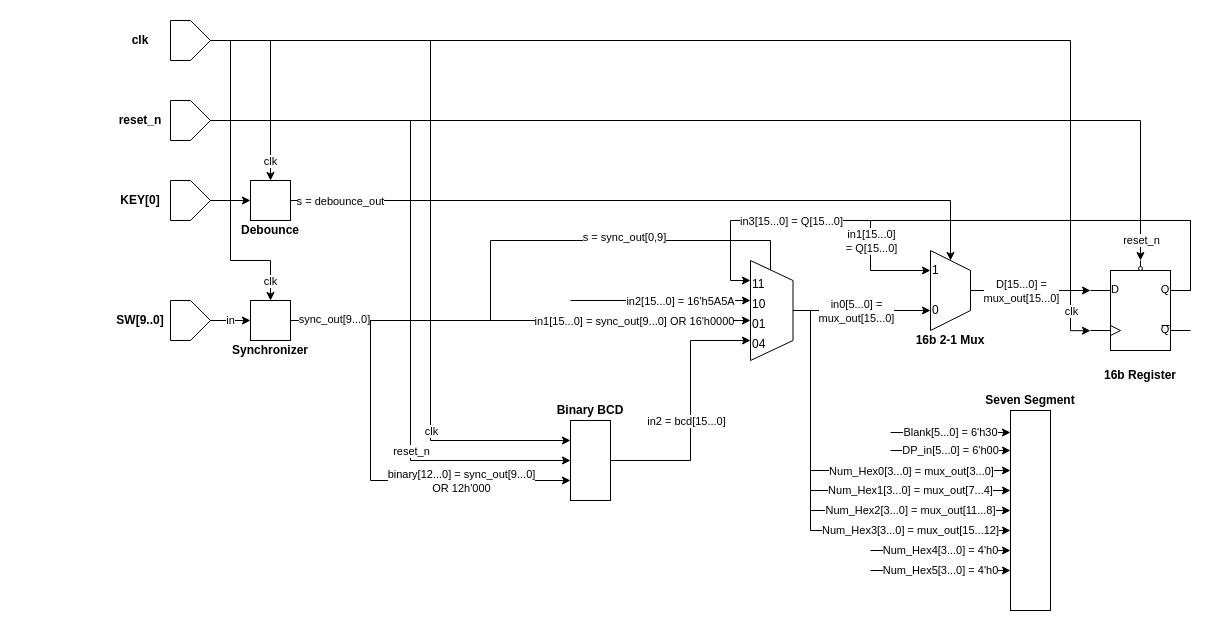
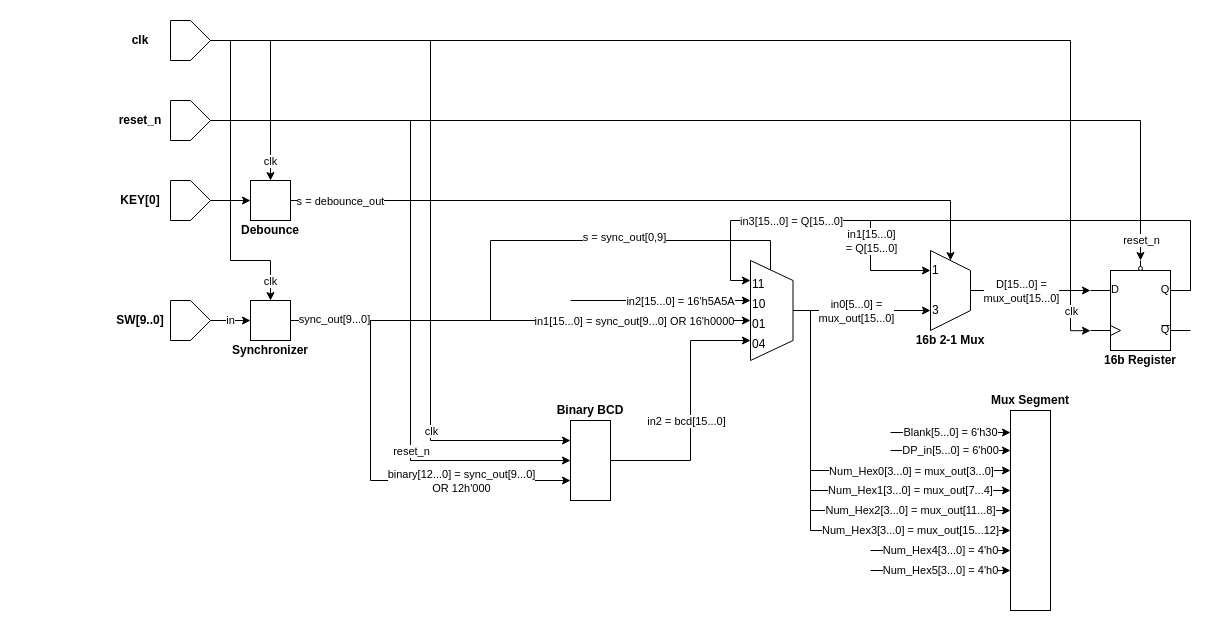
- <mxCell id="63" value="0" style="text;html=1;strokeColor=none;fillColor=none;align=left;verticalAlign=middle;whiteSpace=wrap;rounded=0;" vertex="1" parent="59"><mxGeometry x="20" y="50" width="40" height="20" as="geometry" /></mxCell>
+ <mxCell id="63" value="3" style="text;html=1;strokeColor=none;fillColor=none;align=left;verticalAlign=middle;whiteSpace=wrap;rounded=0;" vertex="1" parent="59"><mxGeometry x="20" y="50" width="40" height="20" as="geometry" /></mxCell>
- <mxCell id="76" value="&lt;b&gt;16b Register&lt;br&gt;&lt;/b&gt;" style="text;html=1;strokeColor=none;fillColor=none;align=center;verticalAlign=middle;whiteSpace=wrap;rounded=0;" vertex="1" parent="1"><mxGeometry x="1100" y="365" width="80" height="20" as="geometry" /></mxCell>
+ <mxCell id="76" value="&lt;b&gt;16b Register&lt;br&gt;&lt;/b&gt;" style="text;html=1;strokeColor=none;fillColor=none;align=center;verticalAlign=middle;whiteSpace=wrap;rounded=0;" vertex="1" parent="1"><mxGeometry x="1100" y="350" width="80" height="20" as="geometry" /></mxCell>
- <mxCell id="40" value="&lt;b&gt;Seven Segment&lt;/b&gt;" style="text;html=1;strokeColor=none;fillColor=none;align=center;verticalAlign=middle;whiteSpace=wrap;rounded=0;" vertex="1" parent="38"><mxGeometry width="100" height="20" as="geometry" /></mxCell>
+ <mxCell id="40" value="&lt;b&gt;Mux Segment&lt;/b&gt;" style="text;html=1;strokeColor=none;fillColor=none;align=center;verticalAlign=middle;whiteSpace=wrap;rounded=0;" vertex="1" parent="38"><mxGeometry width="100" height="20" as="geometry" /></mxCell>
